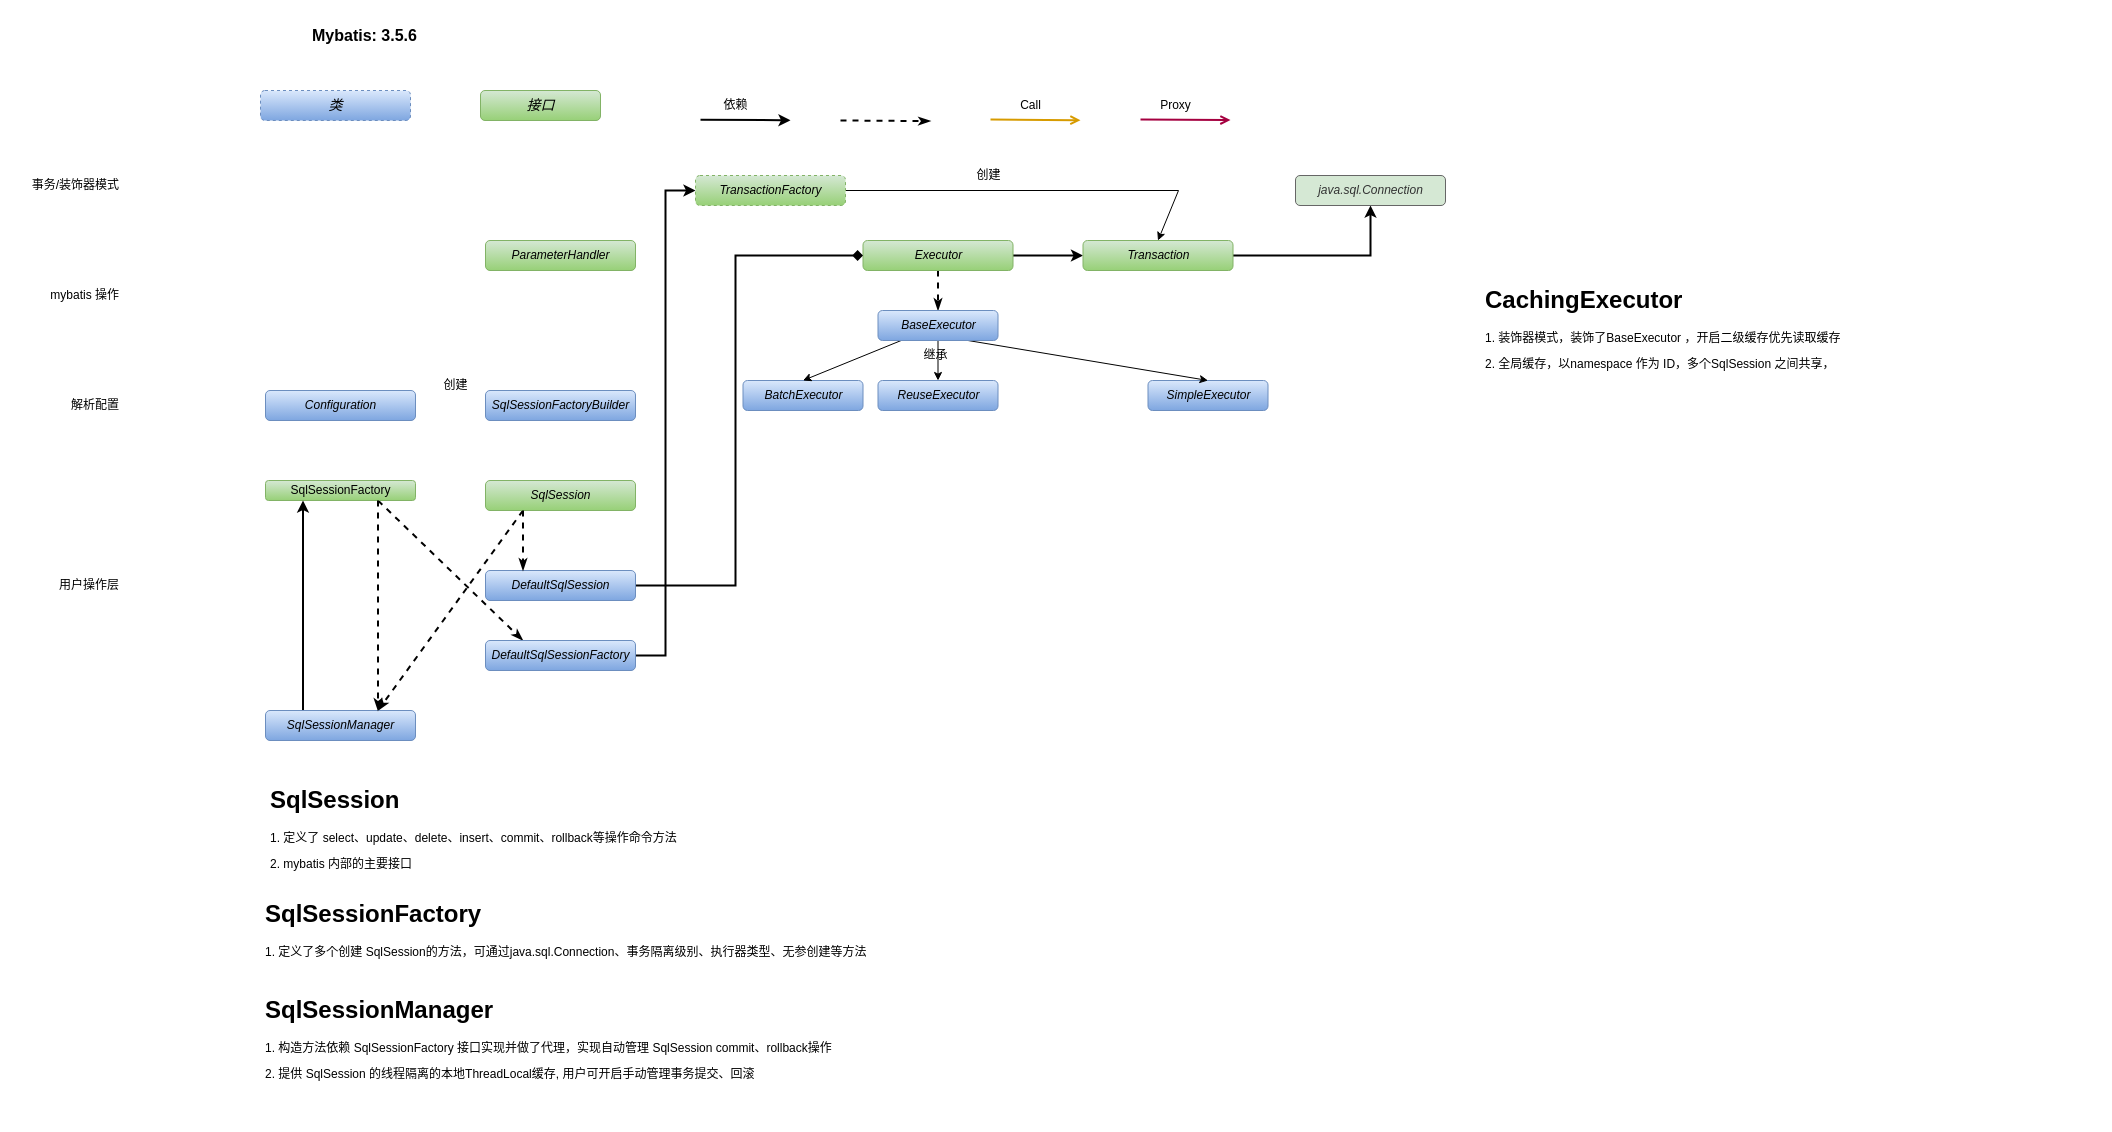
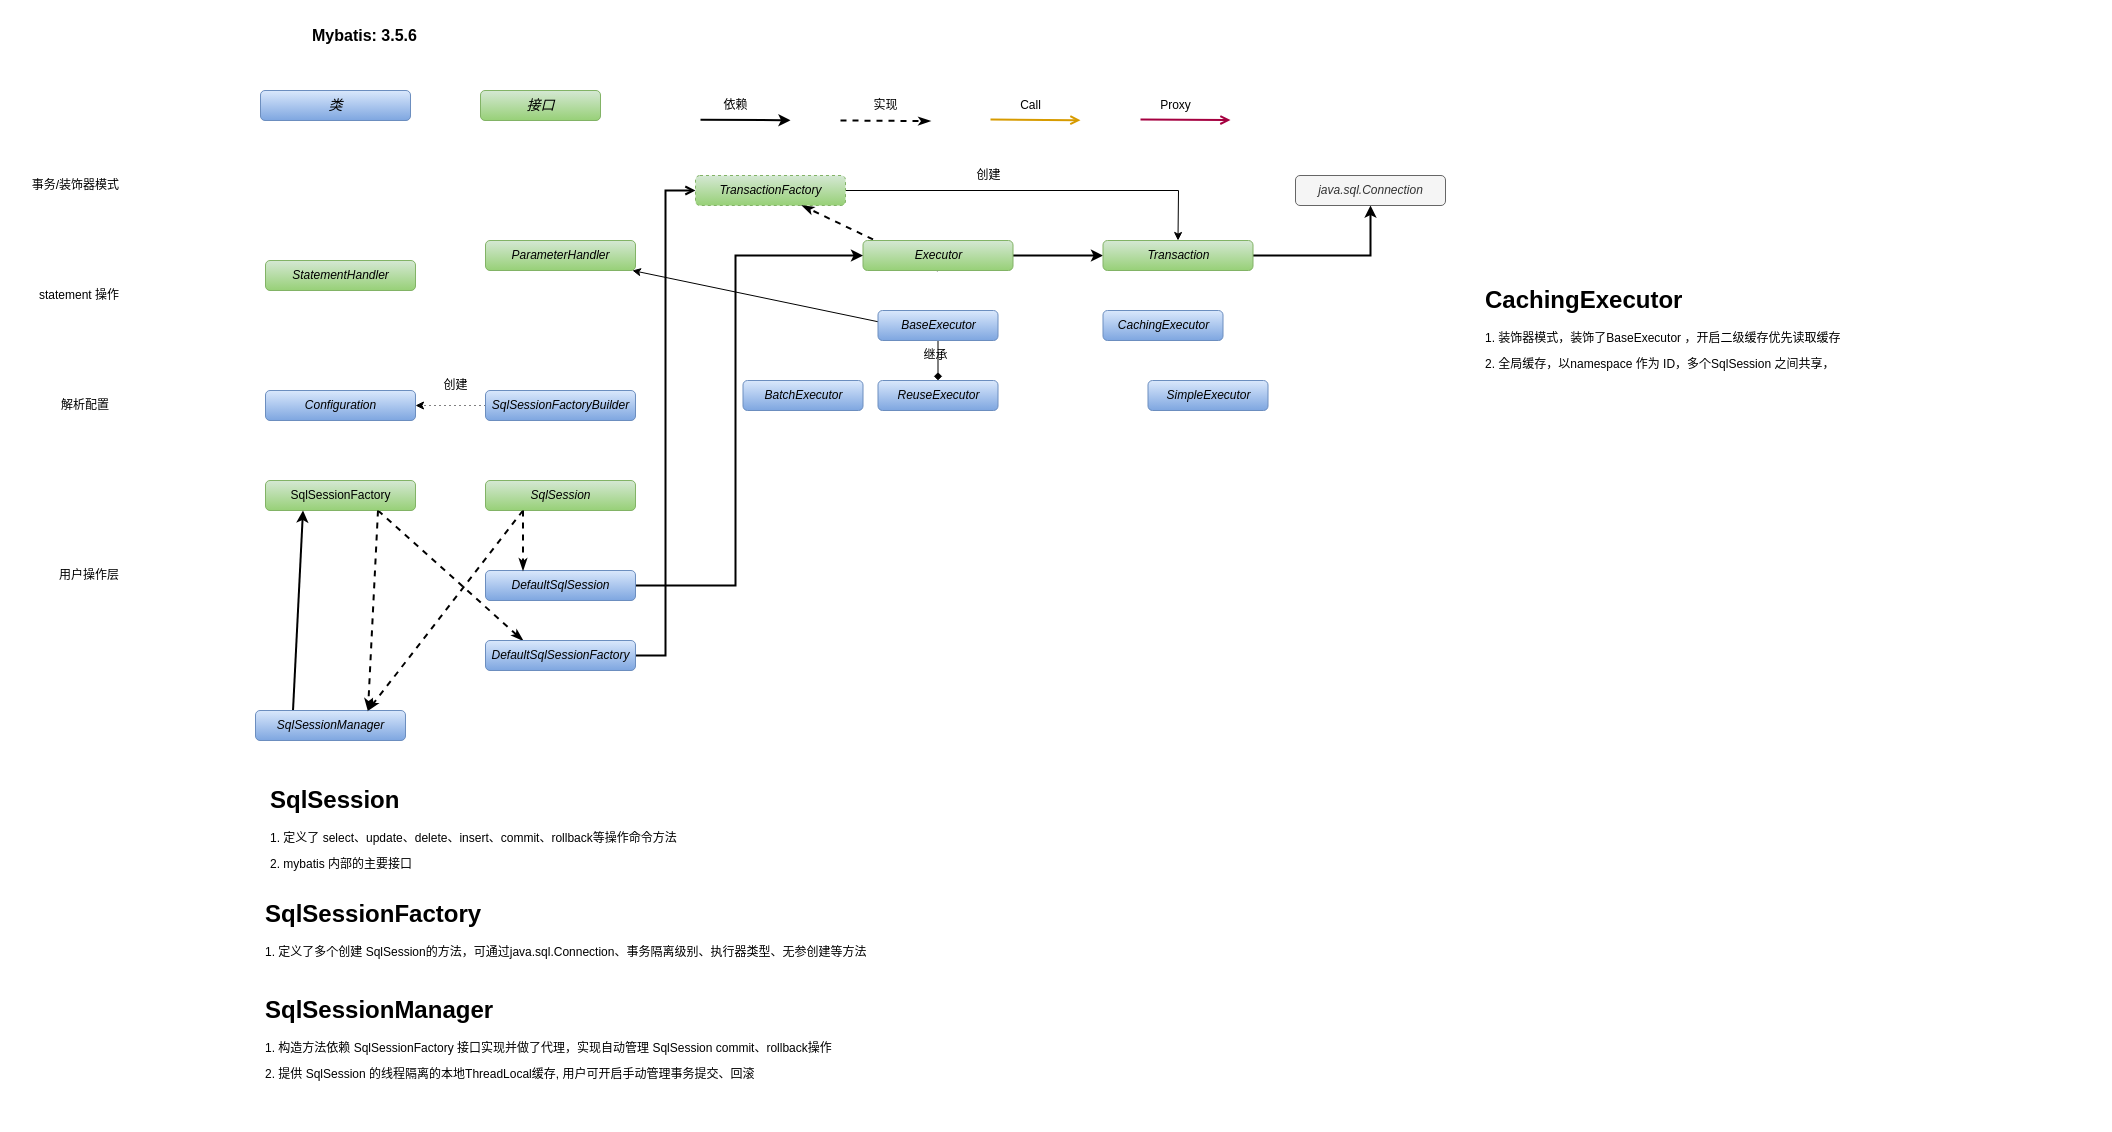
- <mxCell id="3" value="&lt;i&gt;&lt;font class=&quot;custom-cursor-default-hover&quot; style=&quot;font-size: 14px;&quot;&gt;类&lt;/font&gt;&lt;/i&gt;" style="rounded=1;html=1;fillColor=#dae8fc;strokeColor=#6c8ebf;fillStyle=solid;gradientColor=#7ea6e0;dashed=1;" parent="1" vertex="1"><mxGeometry x="260" y="90" width="150" height="30" as="geometry" /></mxCell>
+ <mxCell id="3" value="&lt;i&gt;&lt;font class=&quot;custom-cursor-default-hover&quot; style=&quot;font-size: 14px;&quot;&gt;类&lt;/font&gt;&lt;/i&gt;" style="rounded=1;html=1;fillColor=#dae8fc;strokeColor=#6c8ebf;fillStyle=solid;gradientColor=#7ea6e0;" parent="1" vertex="1"><mxGeometry x="260" y="90" width="150" height="30" as="geometry" /></mxCell>
+ <mxCell id="7" value="实现" style="text;html=1;align=center;verticalAlign=middle;resizable=0;points=[];autosize=1;strokeColor=none;fillColor=none;" parent="1" vertex="1"><mxGeometry x="860" y="90" width="50" height="30" as="geometry" /></mxCell>
- <mxCell id="24" style="edgeStyle=none;rounded=0;orthogonalLoop=1;jettySize=auto;html=1;exitX=1;exitY=0.5;exitDx=0;exitDy=0;entryX=0;entryY=0.5;entryDx=0;entryDy=0;strokeWidth=2;" edge="1" parent="1" source="25" target="27"><mxGeometry relative="1" as="geometry"><Array as="points"><mxPoint x="665" y="655" /><mxPoint x="665" y="190" /></Array></mxGeometry></mxCell>
+ <mxCell id="24" style="edgeStyle=none;rounded=0;orthogonalLoop=1;jettySize=auto;html=1;exitX=1;exitY=0.5;exitDx=0;exitDy=0;entryX=0;entryY=0.5;entryDx=0;entryDy=0;strokeWidth=2;endArrow=open;" edge="1" parent="1" source="25" target="27"><mxGeometry relative="1" as="geometry"><Array as="points"><mxPoint x="665" y="655" /><mxPoint x="665" y="190" /></Array></mxGeometry></mxCell>
- <mxCell id="42" value="&lt;i&gt;java.sql.Connection&lt;/i&gt;" style="rounded=1;html=1;fillColor=#d5e8d4;strokeColor=#666666;fillStyle=solid;fontColor=#333333;" vertex="1" parent="1"><mxGeometry x="1295" y="175" width="150" height="30" as="geometry" /></mxCell>
+ <mxCell id="42" value="&lt;i&gt;java.sql.Connection&lt;/i&gt;" style="rounded=1;html=1;fillColor=#f5f5f5;strokeColor=#666666;fillStyle=solid;fontColor=#333333;" vertex="1" parent="1"><mxGeometry x="1295" y="175" width="150" height="30" as="geometry" /></mxCell>
- <mxCell id="37" style="edgeStyle=none;rounded=0;orthogonalLoop=1;jettySize=auto;html=1;exitX=1;exitY=0.5;exitDx=0;exitDy=0;entryX=0;entryY=0.5;entryDx=0;entryDy=0;strokeWidth=2;endArrow=diamond;" edge="1" parent="1" source="38" target="30"><mxGeometry relative="1" as="geometry"><Array as="points"><mxPoint x="735" y="585" /><mxPoint x="735" y="255" /></Array></mxGeometry></mxCell>
+ <mxCell id="37" style="edgeStyle=none;rounded=0;orthogonalLoop=1;jettySize=auto;html=1;exitX=1;exitY=0.5;exitDx=0;exitDy=0;entryX=0;entryY=0.5;entryDx=0;entryDy=0;strokeWidth=2;" edge="1" parent="1" source="38" target="30"><mxGeometry relative="1" as="geometry"><Array as="points"><mxPoint x="735" y="585" /><mxPoint x="735" y="255" /></Array></mxGeometry></mxCell>
- <mxCell id="36" value="&lt;i&gt;Transaction&lt;/i&gt;" style="rounded=1;html=1;fillColor=#d5e8d4;strokeColor=#82b366;fillStyle=solid;gradientColor=#97d077;fontColor=#000000;" vertex="1" parent="1"><mxGeometry x="1082.5" y="240" width="150" height="30" as="geometry" /></mxCell>
+ <mxCell id="36" value="&lt;i&gt;Transaction&lt;/i&gt;" style="rounded=1;html=1;fillColor=#d5e8d4;strokeColor=#82b366;fillStyle=solid;gradientColor=#97d077;fontColor=#000000;" vertex="1" parent="1"><mxGeometry x="1102.5" y="240" width="150" height="30" as="geometry" /></mxCell>
+ <mxCell id="47" value="&lt;i&gt;StatementHandler&lt;/i&gt;" style="rounded=1;html=1;fillColor=#d5e8d4;strokeColor=#82b366;fillStyle=solid;gradientColor=#97d077;fontColor=#000000;" vertex="1" parent="1"><mxGeometry x="265" y="260" width="150" height="30" as="geometry" /></mxCell>
- <mxCell id="29" style="edgeStyle=none;rounded=0;orthogonalLoop=1;jettySize=auto;html=1;exitX=0.5;exitY=1;exitDx=0;exitDy=0;entryX=0.5;entryY=0;entryDx=0;entryDy=0;endArrow=classicThin;strokeWidth=2;dashed=1;endFill=1;" edge="1" parent="1" source="30" target="55"><mxGeometry relative="1" as="geometry" /></mxCell>
+ <mxCell id="29" style="edgeStyle=none;rounded=0;orthogonalLoop=1;jettySize=auto;html=1;exitX=0.5;exitY=1;exitDx=0;exitDy=0;endArrow=classicThin;strokeWidth=2;dashed=1;endFill=1;" edge="1" parent="1" source="30" target="27"><mxGeometry relative="1" as="geometry" /></mxCell>
- <mxCell id="45" value="mybatis 操作" style="text;html=1;align=right;verticalAlign=middle;resizable=0;points=[];autosize=1;strokeColor=none;fillColor=none;" vertex="1" parent="1"><mxGeometry x="20" y="280" width="100" height="30" as="geometry" /></mxCell>
+ <mxCell id="45" value="statement 操作" style="text;html=1;align=right;verticalAlign=middle;resizable=0;points=[];autosize=1;strokeColor=none;fillColor=none;" vertex="1" parent="1"><mxGeometry x="20" y="280" width="100" height="30" as="geometry" /></mxCell>
+ <mxCell id="34" value="&lt;i&gt;CachingExecutor&lt;/i&gt;" style="rounded=1;html=1;fillColor=#dae8fc;strokeColor=#6c8ebf;fillStyle=solid;gradientColor=#7ea6e0;" vertex="1" parent="1"><mxGeometry x="1102.5" y="310" width="120" height="30" as="geometry" /></mxCell>
- <mxCell id="52" style="edgeStyle=none;rounded=0;orthogonalLoop=1;jettySize=auto;html=1;entryX=0.5;entryY=0;entryDx=0;entryDy=0;" edge="1" parent="1" source="55" target="31"><mxGeometry relative="1" as="geometry" /></mxCell>
- <mxCell id="54" style="edgeStyle=none;rounded=0;orthogonalLoop=1;jettySize=auto;html=1;exitX=0.75;exitY=1;exitDx=0;exitDy=0;entryX=0.5;entryY=0;entryDx=0;entryDy=0;" edge="1" parent="1" source="55" target="33"><mxGeometry relative="1" as="geometry" /></mxCell>
+ <mxCell id="54" style="edgeStyle=none;rounded=0;orthogonalLoop=1;jettySize=auto;html=1;exitX=0.75;exitY=1;exitDx=0;exitDy=0;" edge="1" parent="1" source="55" target="48"><mxGeometry relative="1" as="geometry" /></mxCell>
- <mxCell id="53" style="edgeStyle=none;rounded=0;orthogonalLoop=1;jettySize=auto;html=1;exitX=0.5;exitY=1;exitDx=0;exitDy=0;entryX=0.5;entryY=0;entryDx=0;entryDy=0;" edge="1" parent="1" source="55" target="32"><mxGeometry relative="1" as="geometry" /></mxCell>
+ <mxCell id="53" style="edgeStyle=none;rounded=0;orthogonalLoop=1;jettySize=auto;html=1;exitX=0.5;exitY=1;exitDx=0;exitDy=0;entryX=0.5;entryY=0;entryDx=0;entryDy=0;endArrow=diamond;" edge="1" parent="1" source="55" target="32"><mxGeometry relative="1" as="geometry" /></mxCell>
- <mxCell id="44" value="解析配置" style="text;html=1;align=right;verticalAlign=middle;resizable=0;points=[];autosize=1;strokeColor=none;fillColor=none;" vertex="1" parent="1"><mxGeometry x="50" y="390" width="70" height="30" as="geometry" /></mxCell>
+ <mxCell id="44" value="解析配置" style="text;html=1;align=right;verticalAlign=middle;resizable=0;points=[];autosize=1;strokeColor=none;fillColor=none;" vertex="1" parent="1"><mxGeometry x="40" y="390" width="70" height="30" as="geometry" /></mxCell>
+ <mxCell id="21" style="edgeStyle=none;rounded=0;orthogonalLoop=1;jettySize=auto;html=1;exitX=0;exitY=0.5;exitDx=0;exitDy=0;entryX=1;entryY=0.5;entryDx=0;entryDy=0;dashed=1;dashPattern=1 4;" edge="1" parent="1" source="22" target="23"><mxGeometry relative="1" as="geometry" /></mxCell>
- <mxCell id="16" value="SqlSessionFactory" style="rounded=1;html=1;fillColor=#d5e8d4;strokeColor=#82b366;fillStyle=solid;gradientColor=#97d077;fontColor=#000000;" parent="1" vertex="1"><mxGeometry x="265" y="480" width="150" height="20" as="geometry" /></mxCell>
+ <mxCell id="16" value="SqlSessionFactory" style="rounded=1;html=1;fillColor=#d5e8d4;strokeColor=#82b366;fillStyle=solid;gradientColor=#97d077;fontColor=#000000;" parent="1" vertex="1"><mxGeometry x="265" y="480" width="150" height="30" as="geometry" /></mxCell>
- <mxCell id="43" value="用户操作层" style="text;html=1;align=right;verticalAlign=middle;resizable=0;points=[];autosize=1;strokeColor=none;fillColor=none;" vertex="1" parent="1"><mxGeometry x="40" y="570" width="80" height="30" as="geometry" /></mxCell>
+ <mxCell id="43" value="用户操作层" style="text;html=1;align=right;verticalAlign=middle;resizable=0;points=[];autosize=1;strokeColor=none;fillColor=none;" vertex="1" parent="1"><mxGeometry x="40" y="560" width="80" height="30" as="geometry" /></mxCell>
- <mxCell id="18" value="&lt;i&gt;SqlSessionManager&lt;/i&gt;" style="rounded=1;html=1;fillColor=#dae8fc;strokeColor=#6c8ebf;fillStyle=solid;gradientColor=#7ea6e0;" parent="1" vertex="1"><mxGeometry x="265" y="710" width="150" height="30" as="geometry" /></mxCell>
+ <mxCell id="18" value="&lt;i&gt;SqlSessionManager&lt;/i&gt;" style="rounded=1;html=1;fillColor=#dae8fc;strokeColor=#6c8ebf;fillStyle=solid;gradientColor=#7ea6e0;" parent="1" vertex="1"><mxGeometry x="255" y="710" width="150" height="30" as="geometry" /></mxCell>
